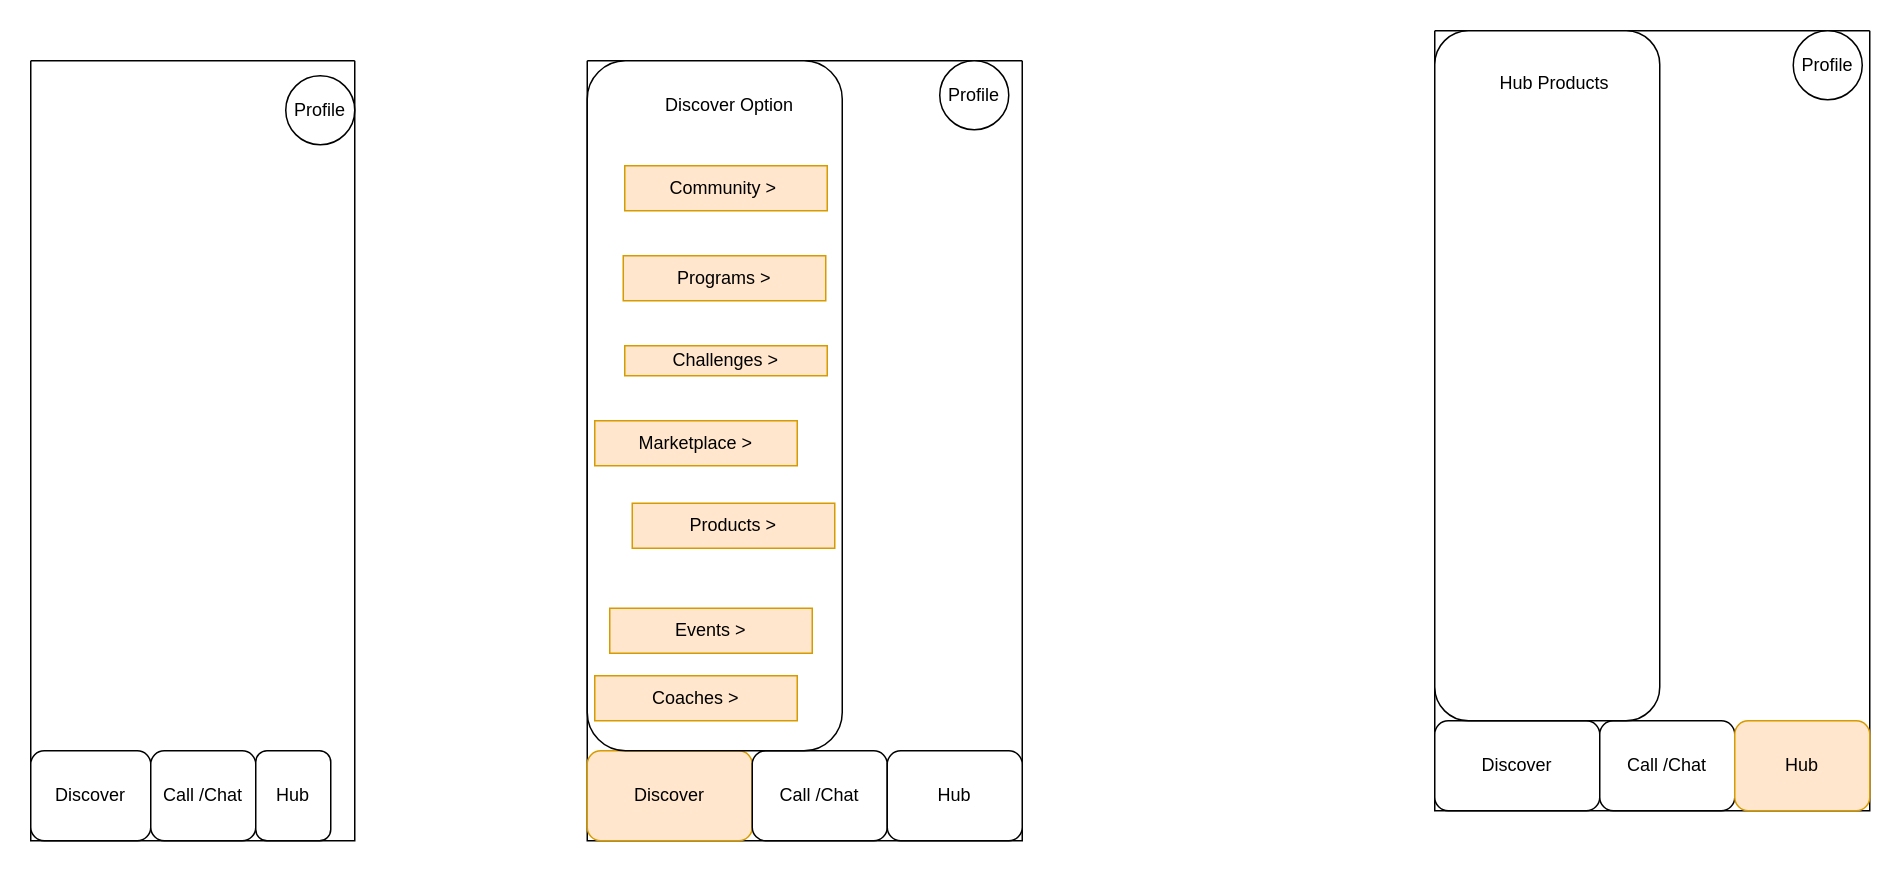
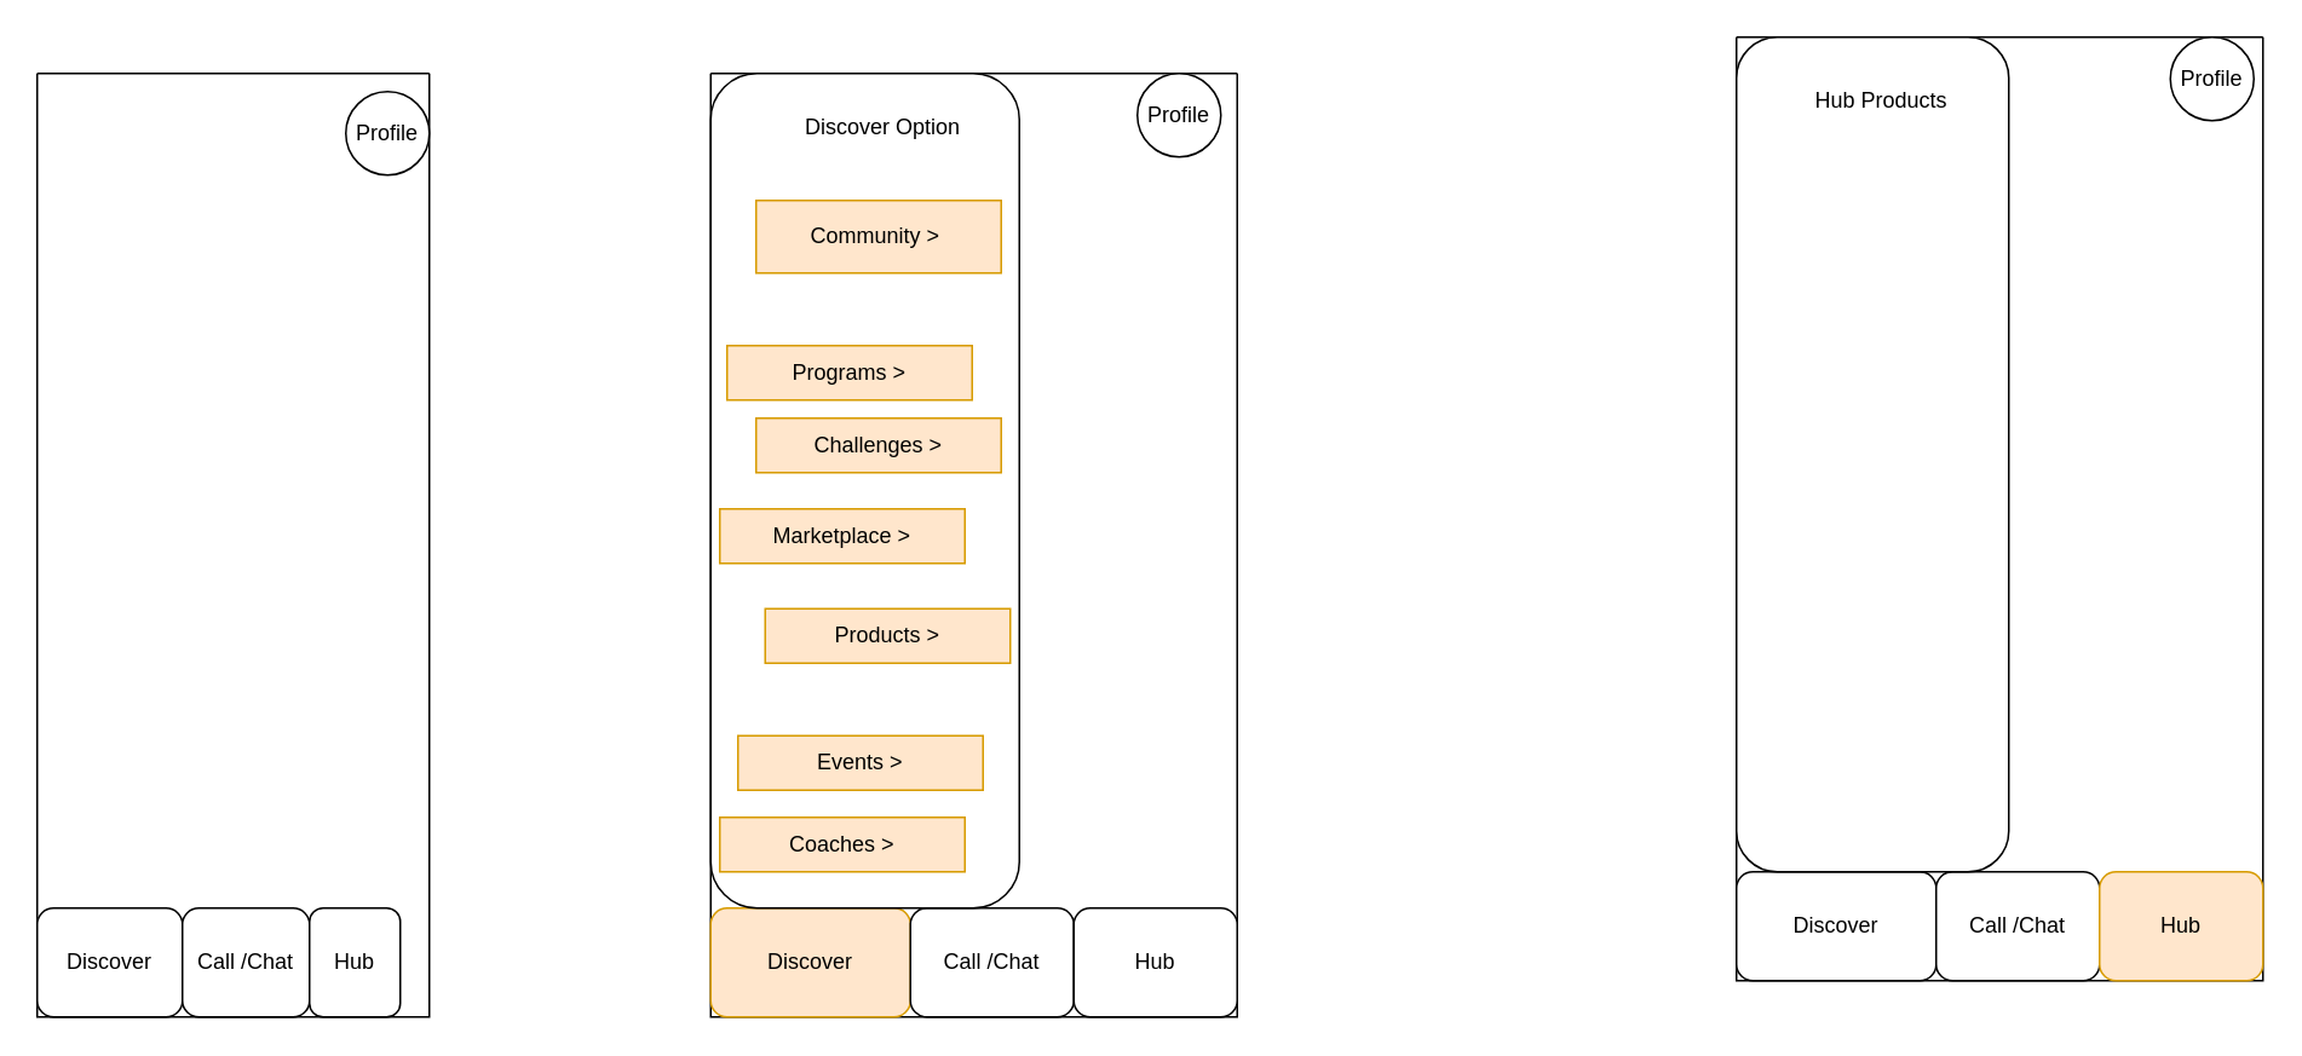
- <mxCell id="26" value="Community &amp;gt;&amp;nbsp;" style="text;html=1;align=center;verticalAlign=middle;whiteSpace=wrap;rounded=0;fillColor=#ffe6cc;strokeColor=#d79b00;" vertex="1" parent="1"><mxGeometry x="416" y="110" width="135" height="30" as="geometry" /></mxCell>
+ <mxCell id="26" value="Community &amp;gt;&amp;nbsp;" style="text;html=1;align=center;verticalAlign=middle;whiteSpace=wrap;rounded=0;fillColor=#ffe6cc;strokeColor=#d79b00;" vertex="1" parent="1"><mxGeometry x="416" y="110" width="135" height="40" as="geometry" /></mxCell>
- <mxCell id="27" value="Programs &amp;gt;" style="text;html=1;align=center;verticalAlign=middle;whiteSpace=wrap;rounded=0;fillColor=#ffe6cc;strokeColor=#d79b00;" vertex="1" parent="1"><mxGeometry x="415" y="170" width="135" height="30" as="geometry" /></mxCell>
+ <mxCell id="27" value="Programs &amp;gt;" style="text;html=1;align=center;verticalAlign=middle;whiteSpace=wrap;rounded=0;fillColor=#ffe6cc;strokeColor=#d79b00;" vertex="1" parent="1"><mxGeometry x="400" y="190" width="135" height="30" as="geometry" /></mxCell>
- <mxCell id="21" value="Challenges &amp;gt;" style="text;html=1;align=center;verticalAlign=middle;whiteSpace=wrap;rounded=0;fillColor=#ffe6cc;strokeColor=#d79b00;" vertex="1" parent="14"><mxGeometry x="25" y="190" width="135" height="20" as="geometry" /></mxCell>
+ <mxCell id="21" value="Challenges &amp;gt;" style="text;html=1;align=center;verticalAlign=middle;whiteSpace=wrap;rounded=0;fillColor=#ffe6cc;strokeColor=#d79b00;" vertex="1" parent="14"><mxGeometry x="25" y="190" width="135" height="30" as="geometry" /></mxCell>
